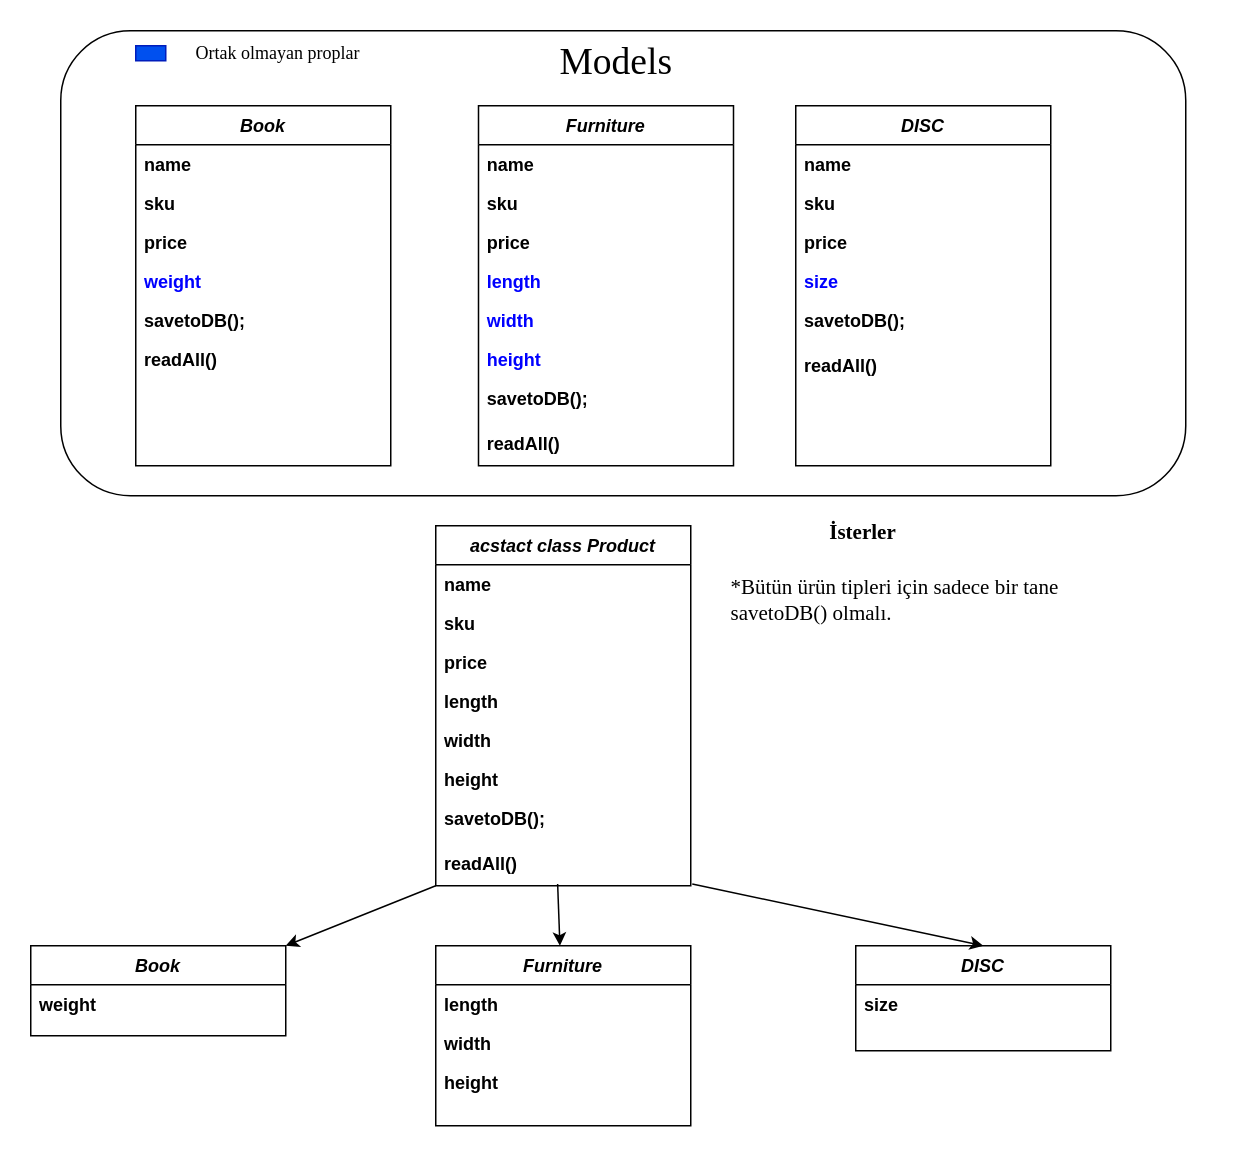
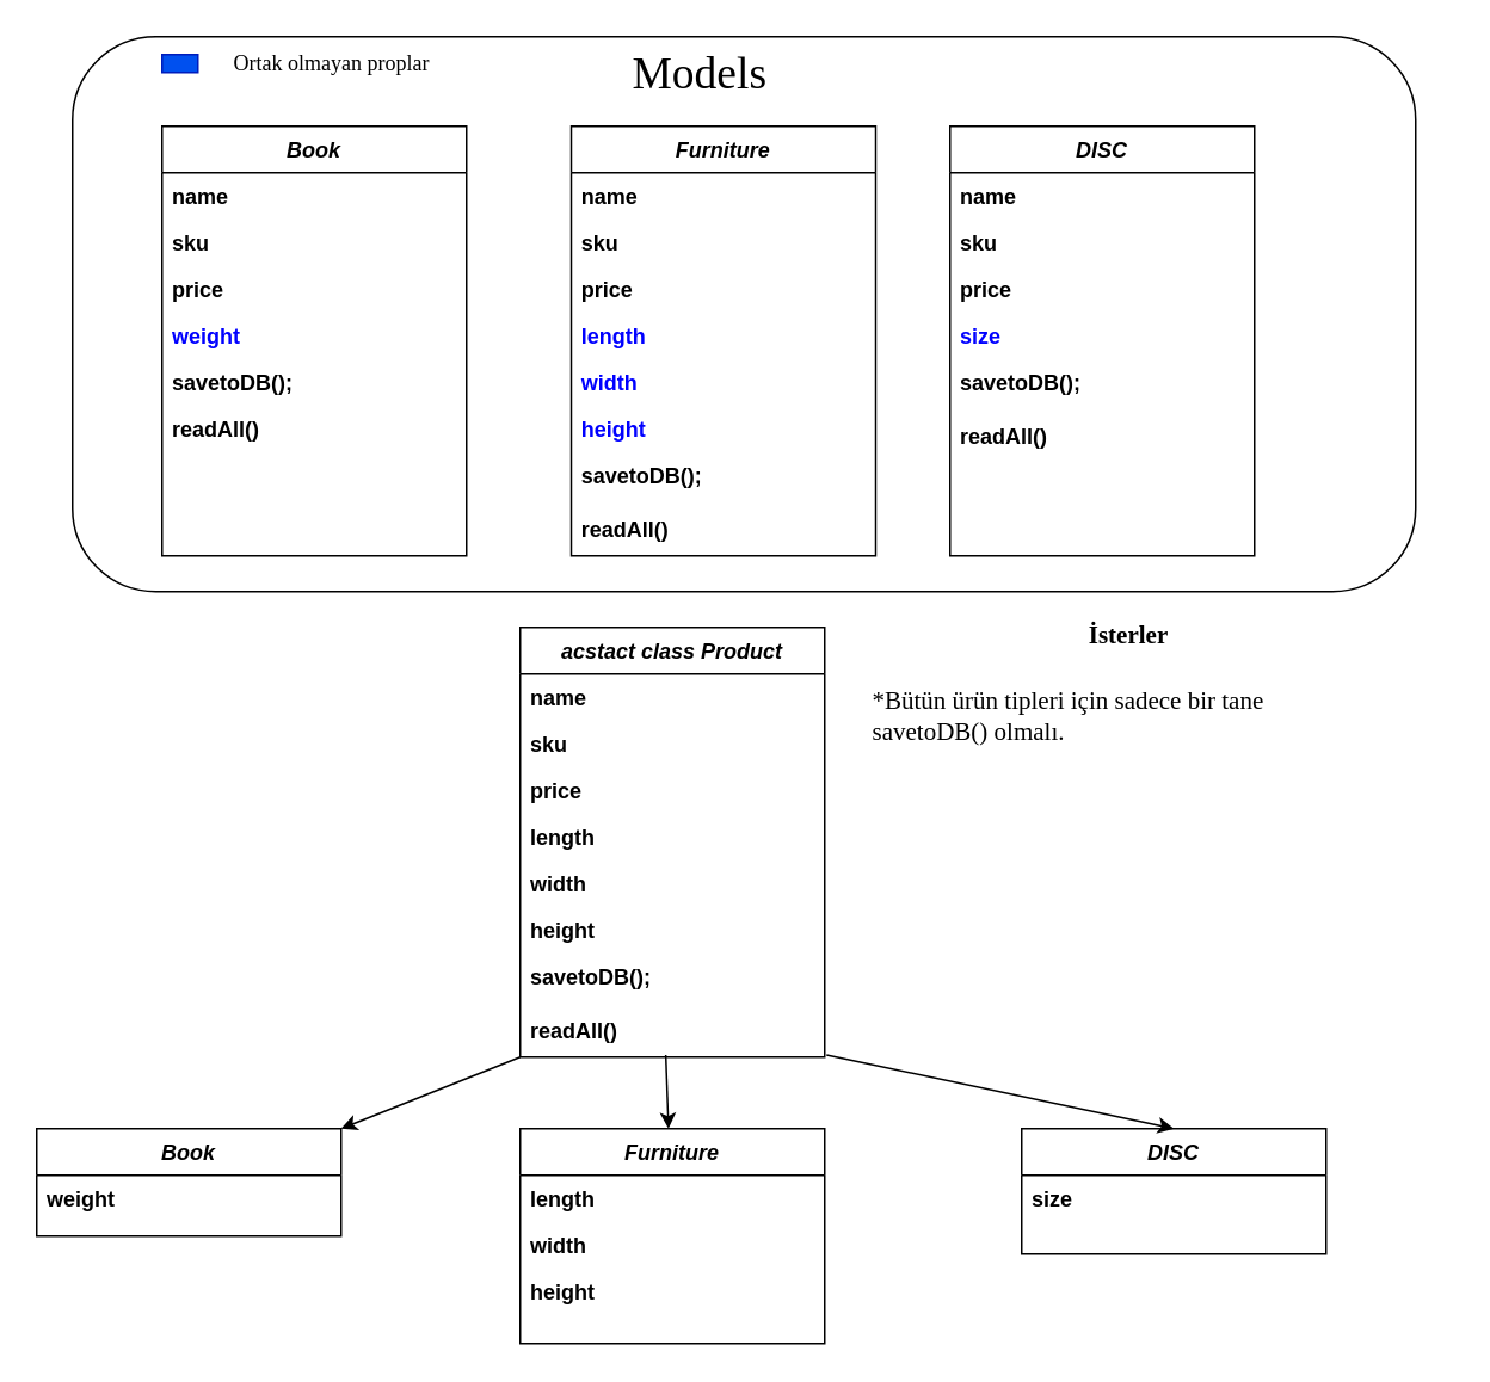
- <mxCell id="26" value="&lt;font style=&quot;font-size: 25px&quot;&gt;Models&lt;/font&gt;" style="text;html=1;align=center;verticalAlign=middle;resizable=0;points=[];autosize=1;strokeColor=none;fillColor=none;fontFamily=Verdana;" vertex="1" parent="1"><mxGeometry x="360" y="30" width="100" height="20" as="geometry" /></mxCell>
+ <mxCell id="26" value="&lt;font style=&quot;font-size: 25px&quot;&gt;Models&lt;/font&gt;" style="text;html=1;align=center;verticalAlign=middle;resizable=0;points=[];autosize=1;strokeColor=none;fillColor=none;fontFamily=Verdana;" vertex="1" parent="1"><mxGeometry x="340" y="30" width="100" height="20" as="geometry" /></mxCell>
- <mxCell id="49" value="&lt;b&gt;İsterler&lt;/b&gt;" style="text;html=1;strokeColor=none;fillColor=none;align=center;verticalAlign=middle;whiteSpace=wrap;rounded=0;labelBackgroundColor=#FFFFFF;labelBorderColor=#FFFFFF;fontFamily=Verdana;fontSize=14;fontColor=default;" vertex="1" parent="1"><mxGeometry x="505" y="340" width="140" height="30" as="geometry" /></mxCell>
+ <mxCell id="49" value="&lt;b&gt;İsterler&lt;/b&gt;" style="text;html=1;strokeColor=none;fillColor=none;align=center;verticalAlign=middle;whiteSpace=wrap;rounded=0;labelBackgroundColor=#FFFFFF;labelBorderColor=#FFFFFF;fontFamily=Verdana;fontSize=14;fontColor=default;" vertex="1" parent="1"><mxGeometry x="560" y="340" width="140" height="30" as="geometry" /></mxCell>
